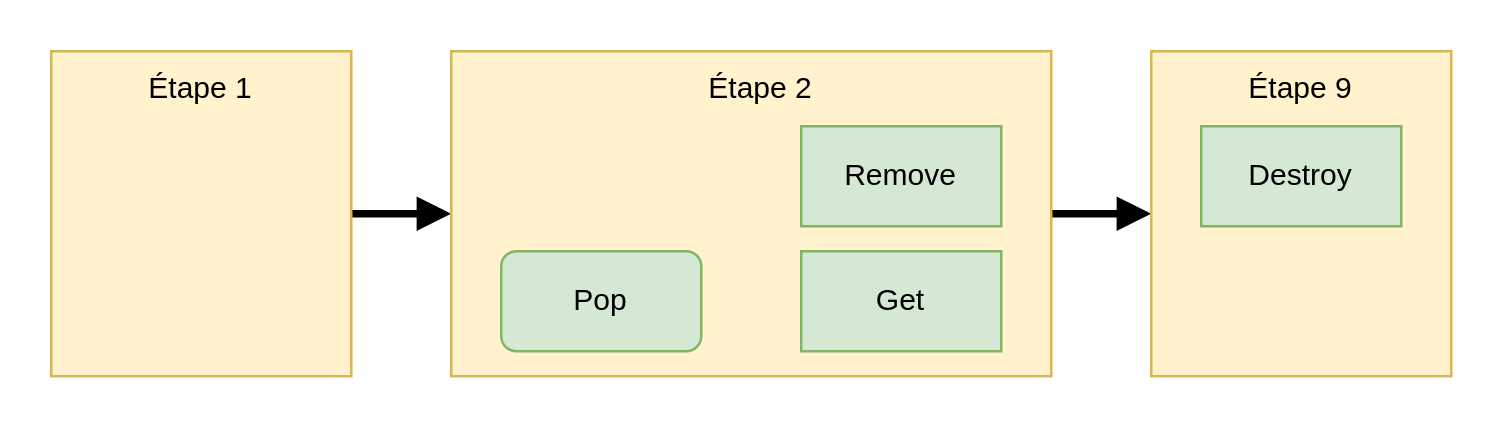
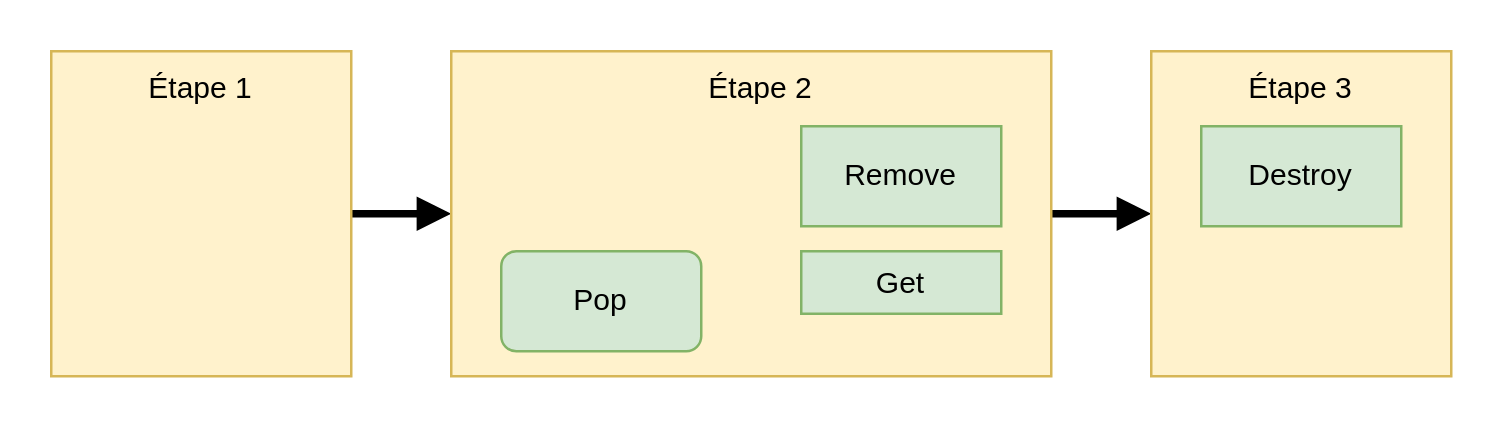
- <mxCell id="13" value="&lt;div&gt;Étape 9&lt;/div&gt;" style="text;html=1;strokeColor=none;fillColor=none;align=center;verticalAlign=middle;whiteSpace=wrap;rounded=0;" vertex="1" parent="1"><mxGeometry x="490" y="20" width="60" height="30" as="geometry" /></mxCell>
+ <mxCell id="13" value="&lt;div&gt;Étape 3&lt;/div&gt;" style="text;html=1;strokeColor=none;fillColor=none;align=center;verticalAlign=middle;whiteSpace=wrap;rounded=0;" vertex="1" parent="1"><mxGeometry x="490" y="20" width="60" height="30" as="geometry" /></mxCell>
- <mxCell id="9" value="Get" style="rounded=0;whiteSpace=wrap;html=1;fillColor=#d5e8d4;strokeColor=#82b366;" vertex="1" parent="1"><mxGeometry x="320" y="100" width="80" height="40" as="geometry" /></mxCell>
+ <mxCell id="9" value="Get" style="rounded=0;whiteSpace=wrap;html=1;fillColor=#d5e8d4;strokeColor=#82b366;" vertex="1" parent="1"><mxGeometry x="320" y="100" width="80" height="25" as="geometry" /></mxCell>
